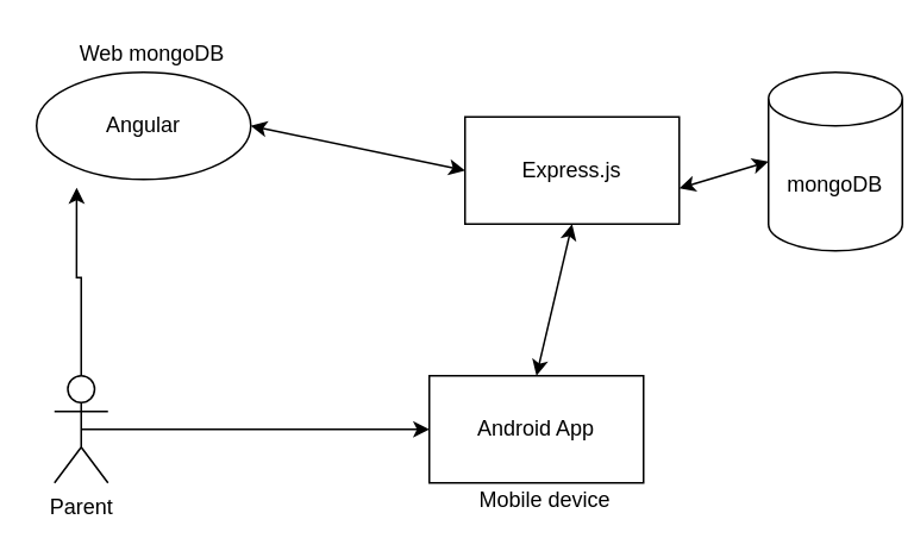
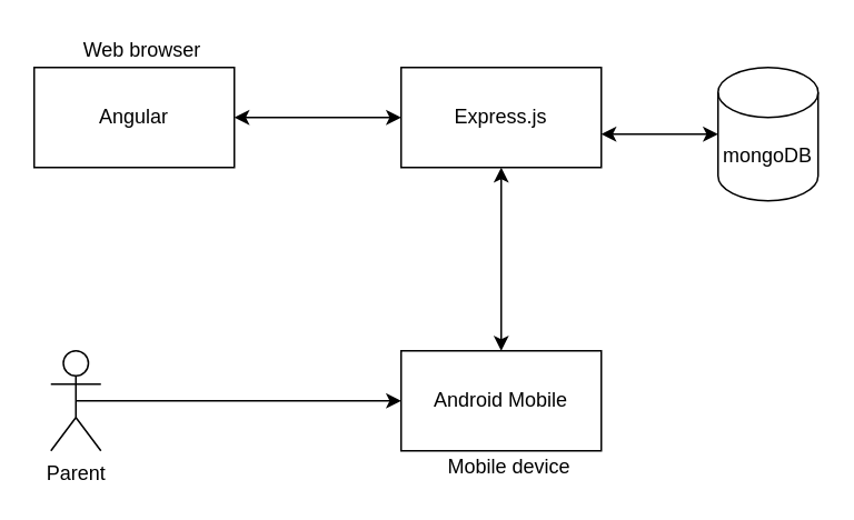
- <mxCell id="12" value="Web mongoDB" style="text;html=1;strokeColor=none;fillColor=none;align=center;verticalAlign=middle;whiteSpace=wrap;rounded=0;" vertex="1" parent="1"><mxGeometry x="40" y="20" width="90" height="20" as="geometry" /></mxCell>
+ <mxCell id="12" value="Web browser" style="text;html=1;strokeColor=none;fillColor=none;align=center;verticalAlign=middle;whiteSpace=wrap;rounded=0;" vertex="1" parent="1"><mxGeometry x="40" y="20" width="90" height="20" as="geometry" /></mxCell>
- <mxCell id="2" value="Angular" style="ellipse;whiteSpace=wrap;html=1;" vertex="1" parent="1"><mxGeometry x="20" y="40" width="120" height="60" as="geometry" /></mxCell>
+ <mxCell id="2" value="Angular" style="rounded=0;whiteSpace=wrap;html=1;" vertex="1" parent="1"><mxGeometry x="20" y="40" width="120" height="60" as="geometry" /></mxCell>
- <mxCell id="4" value="mongoDB" style="shape=cylinder3;whiteSpace=wrap;html=1;boundedLbl=1;backgroundOutline=1;size=15;" vertex="1" parent="1"><mxGeometry x="430" y="40" width="75" height="100" as="geometry" /></mxCell>
+ <mxCell id="4" value="mongoDB" style="shape=cylinder3;whiteSpace=wrap;html=1;boundedLbl=1;backgroundOutline=1;size=15;" vertex="1" parent="1"><mxGeometry x="430" y="40" width="60" height="80" as="geometry" /></mxCell>
- <mxCell id="3" value="Express.js" style="rounded=0;whiteSpace=wrap;html=1;" vertex="1" parent="1"><mxGeometry x="260" y="65" width="120" height="60" as="geometry" /></mxCell>
+ <mxCell id="3" value="Express.js" style="rounded=0;whiteSpace=wrap;html=1;" vertex="1" parent="1"><mxGeometry x="240" y="40" width="120" height="60" as="geometry" /></mxCell>
- <mxCell id="5" style="edgeStyle=orthogonalEdgeStyle;rounded=0;orthogonalLoop=1;jettySize=auto;html=1;exitX=0.5;exitY=0;exitDx=0;exitDy=0;exitPerimeter=0;entryX=0.187;entryY=1.077;entryDx=0;entryDy=0;entryPerimeter=0;" edge="1" parent="1" source="7" target="2"><mxGeometry relative="1" as="geometry" /></mxCell>
- <mxCell id="8" value="Android App" style="rounded=0;whiteSpace=wrap;html=1;" vertex="1" parent="1"><mxGeometry x="240" y="210" width="120" height="60" as="geometry" /></mxCell>
+ <mxCell id="8" value="Android Mobile" style="rounded=0;whiteSpace=wrap;html=1;" vertex="1" parent="1"><mxGeometry x="240" y="210" width="120" height="60" as="geometry" /></mxCell>
